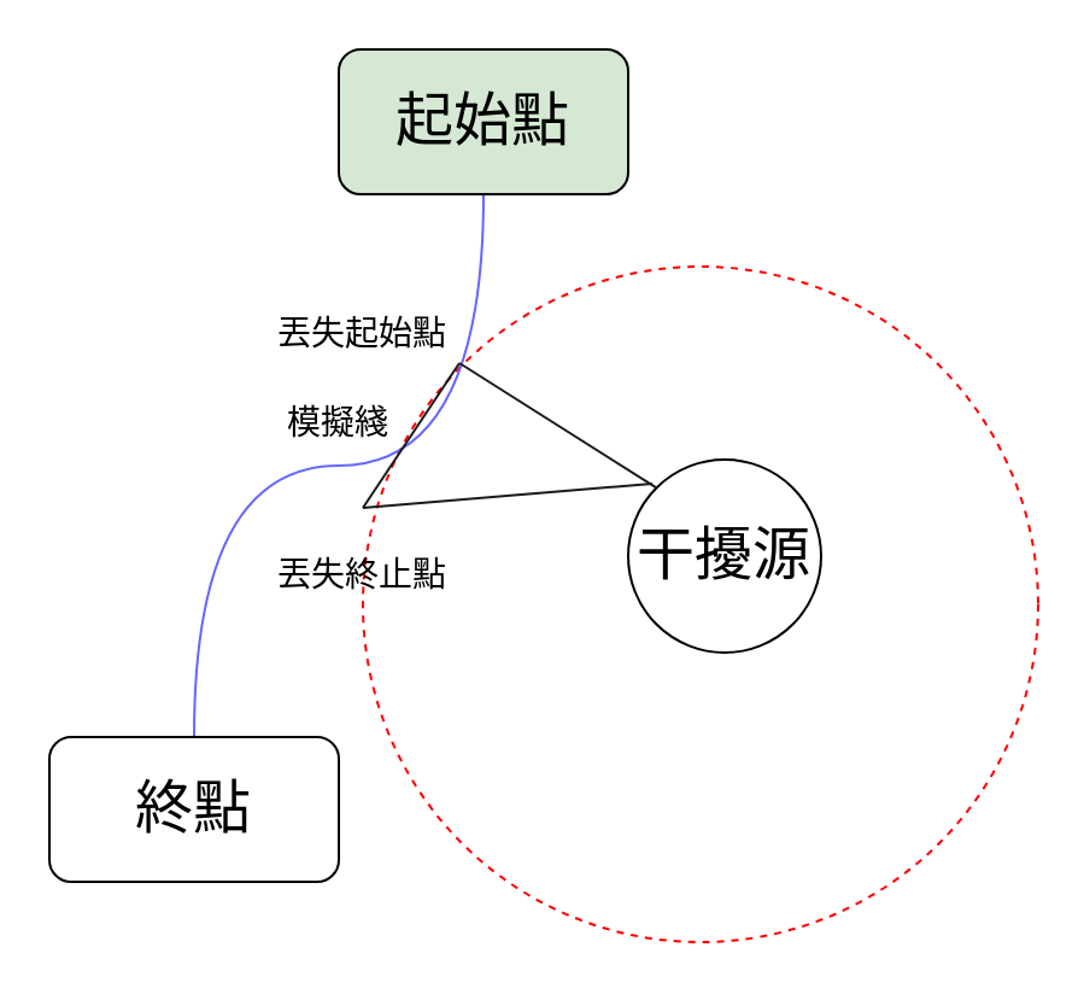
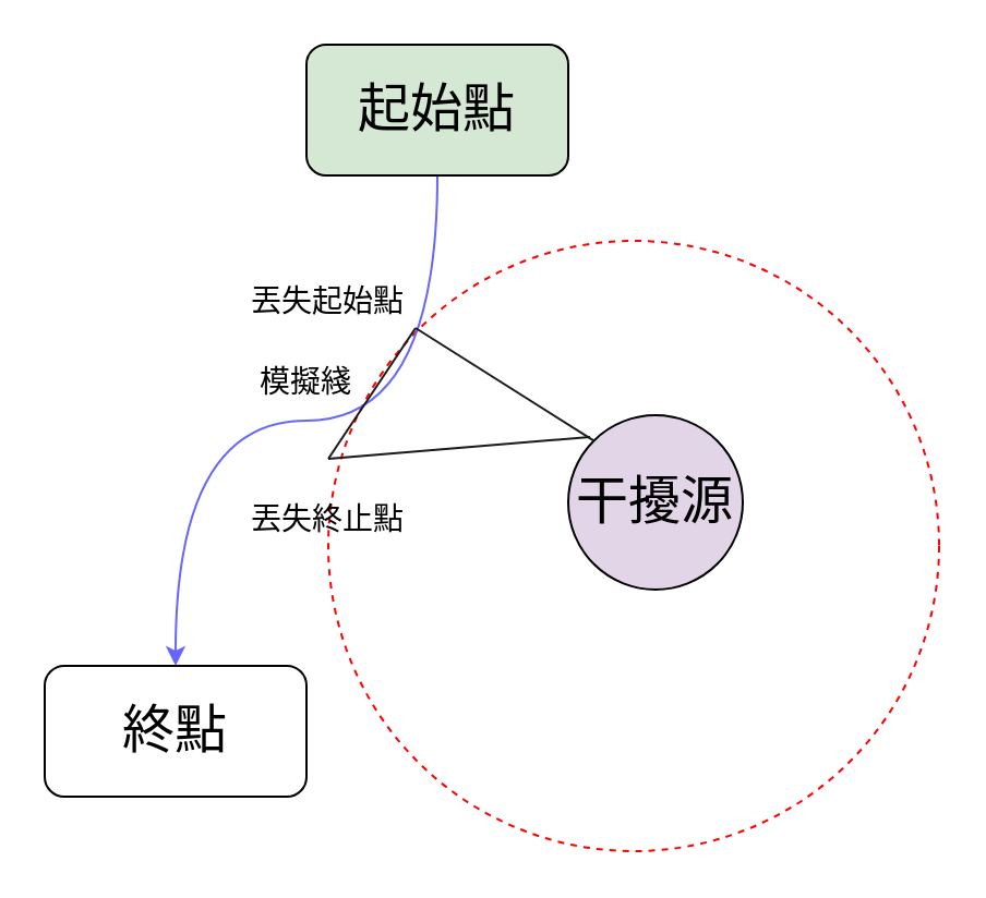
- <mxCell id="4" value="&lt;font style=&quot;font-size: 24px&quot;&gt;干擾源&lt;/font&gt;" style="ellipse;whiteSpace=wrap;html=1;aspect=fixed;" vertex="1" parent="1"><mxGeometry x="260" y="190" width="80" height="80" as="geometry" /></mxCell>
+ <mxCell id="4" value="&lt;font style=&quot;font-size: 24px&quot;&gt;干擾源&lt;/font&gt;" style="ellipse;whiteSpace=wrap;html=1;aspect=fixed;fillColor=#e1d5e7;" vertex="1" parent="1"><mxGeometry x="260" y="190" width="80" height="80" as="geometry" /></mxCell>
- <mxCell id="3" value="" style="curved=1;endArrow=none;html=1;rounded=0;entryX=0.5;entryY=0;entryDx=0;entryDy=0;strokeColor=#6666FF;edgeStyle=orthogonalEdgeStyle;exitX=0.5;exitY=1;exitDx=0;exitDy=0;" edge="1" parent="1" source="5" target="6"><mxGeometry width="50" height="50" relative="1" as="geometry"><mxPoint x="110" y="80" as="sourcePoint" /><mxPoint x="70" y="310" as="targetPoint" /></mxGeometry></mxCell>
+ <mxCell id="3" value="" style="curved=1;endArrow=classic;html=1;rounded=0;entryX=0.5;entryY=0;entryDx=0;entryDy=0;strokeColor=#6666FF;edgeStyle=orthogonalEdgeStyle;exitX=0.5;exitY=1;exitDx=0;exitDy=0;" edge="1" parent="1" source="5" target="6"><mxGeometry width="50" height="50" relative="1" as="geometry"><mxPoint x="110" y="80" as="sourcePoint" /><mxPoint x="70" y="310" as="targetPoint" /></mxGeometry></mxCell>
